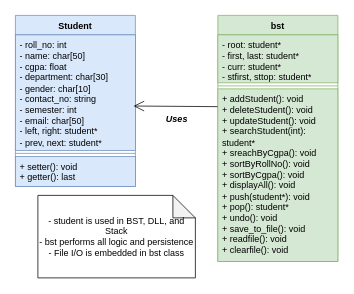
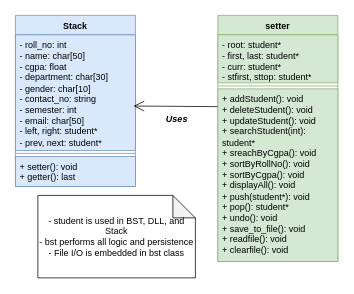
- <mxCell id="6" value="Student" style="swimlane;fontStyle=1;align=center;verticalAlign=top;childLayout=stackLayout;horizontal=1;startSize=26;horizontalStack=0;resizeParent=1;resizeParentMax=0;resizeLast=0;collapsible=1;marginBottom=0;whiteSpace=wrap;html=1;fillColor=#dae8fc;strokeColor=#6c8ebf;" vertex="1" parent="1"><mxGeometry x="20" y="20" width="160" height="228" as="geometry" /></mxCell>
+ <mxCell id="6" value="Stack" style="swimlane;fontStyle=1;align=center;verticalAlign=top;childLayout=stackLayout;horizontal=1;startSize=26;horizontalStack=0;resizeParent=1;resizeParentMax=0;resizeLast=0;collapsible=1;marginBottom=0;whiteSpace=wrap;html=1;fillColor=#dae8fc;strokeColor=#6c8ebf;" vertex="1" parent="1"><mxGeometry x="20" y="20" width="160" height="228" as="geometry" /></mxCell>
- <mxCell id="2" value="bst" style="swimlane;fontStyle=1;align=center;verticalAlign=top;childLayout=stackLayout;horizontal=1;startSize=26;horizontalStack=0;resizeParent=1;resizeParentMax=0;resizeLast=0;collapsible=1;marginBottom=0;whiteSpace=wrap;html=1;fillColor=#d5e8d4;strokeColor=#82b366;" vertex="1" parent="1"><mxGeometry x="290" y="20" width="160" height="328" as="geometry" /></mxCell>
+ <mxCell id="2" value="setter" style="swimlane;fontStyle=1;align=center;verticalAlign=top;childLayout=stackLayout;horizontal=1;startSize=26;horizontalStack=0;resizeParent=1;resizeParentMax=0;resizeLast=0;collapsible=1;marginBottom=0;whiteSpace=wrap;html=1;fillColor=#d5e8d4;strokeColor=#82b366;" vertex="1" parent="1"><mxGeometry x="290" y="20" width="160" height="328" as="geometry" /></mxCell>
